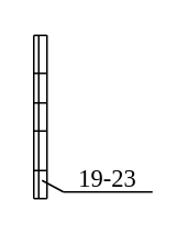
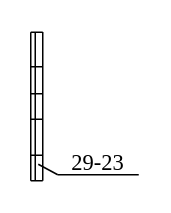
- <mxCell id="7" value="&lt;font style=&quot;font-size: 15px&quot;&gt;19-23&lt;/font&gt;" style="text;html=1;strokeColor=none;fillColor=none;align=center;verticalAlign=middle;whiteSpace=wrap;rounded=0;fontSize=15;fontFamily=Verdana;" parent="1" vertex="1"><mxGeometry x="38" y="98" width="54" height="18" as="geometry" /></mxCell>
+ <mxCell id="7" value="&lt;font style=&quot;font-size: 15px&quot;&gt;29-23&lt;/font&gt;" style="text;html=1;strokeColor=none;fillColor=none;align=center;verticalAlign=middle;whiteSpace=wrap;rounded=0;fontSize=15;fontFamily=Verdana;" parent="1" vertex="1"><mxGeometry x="38" y="98" width="54" height="18" as="geometry" /></mxCell>
